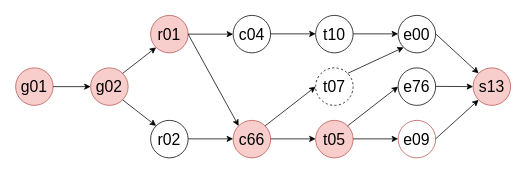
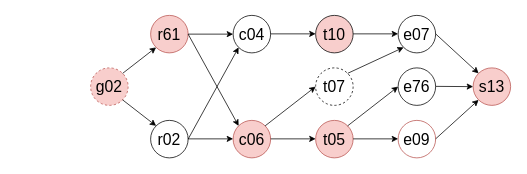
- <mxCell id="5" value="r01" style="ellipse;whiteSpace=wrap;html=1;aspect=fixed;strokeWidth=1;fontSize=21;perimeterSpacing=0;fillColor=#f8cecc;strokeColor=#b85450;" vertex="1" parent="1"><mxGeometry x="200" y="20" width="50" height="50" as="geometry" /></mxCell>
+ <mxCell id="5" value="r61" style="ellipse;whiteSpace=wrap;html=1;aspect=fixed;strokeWidth=1;fontSize=21;perimeterSpacing=0;fillColor=#f8cecc;strokeColor=#b85450;" vertex="1" parent="1"><mxGeometry x="200" y="20" width="50" height="50" as="geometry" /></mxCell>
- <mxCell id="15" value="t10" style="ellipse;whiteSpace=wrap;html=1;aspect=fixed;strokeWidth=1;fontSize=21;perimeterSpacing=0;" vertex="1" parent="1"><mxGeometry x="420" y="20" width="50" height="50" as="geometry" /></mxCell>
+ <mxCell id="15" value="t10" style="ellipse;whiteSpace=wrap;html=1;aspect=fixed;strokeWidth=1;fontSize=21;perimeterSpacing=0;fillColor=#f8cecc;" vertex="1" parent="1"><mxGeometry x="420" y="20" width="50" height="50" as="geometry" /></mxCell>
- <mxCell id="17" value="e00" style="ellipse;whiteSpace=wrap;html=1;aspect=fixed;strokeWidth=1;fontSize=21;perimeterSpacing=0;" vertex="1" parent="1"><mxGeometry x="530" y="20" width="50" height="50" as="geometry" /></mxCell>
+ <mxCell id="17" value="e07" style="ellipse;whiteSpace=wrap;html=1;aspect=fixed;strokeWidth=1;fontSize=21;perimeterSpacing=0;" vertex="1" parent="1"><mxGeometry x="530" y="20" width="50" height="50" as="geometry" /></mxCell>
- <mxCell id="2" value="g01" style="ellipse;whiteSpace=wrap;html=1;aspect=fixed;strokeWidth=1;fontSize=21;perimeterSpacing=0;fillColor=#f8cecc;strokeColor=#b85450;" vertex="1" parent="1"><mxGeometry x="20" y="90" width="50" height="50" as="geometry" /></mxCell>
- <mxCell id="4" value="" style="endArrow=classic;html=1;rounded=0;exitX=1;exitY=0.5;exitDx=0;exitDy=0;entryX=0;entryY=0.5;entryDx=0;entryDy=0;" edge="1" parent="1" source="2" target="3"><mxGeometry width="50" height="50" relative="1" as="geometry"><mxPoint x="130" y="190" as="sourcePoint" /><mxPoint x="180" y="140" as="targetPoint" /></mxGeometry></mxCell>
- <mxCell id="3" value="g02" style="ellipse;whiteSpace=wrap;html=1;aspect=fixed;strokeWidth=1;fontSize=21;perimeterSpacing=0;fillColor=#f8cecc;strokeColor=#b85450;" vertex="1" parent="1"><mxGeometry x="120" y="90" width="50" height="50" as="geometry" /></mxCell>
+ <mxCell id="3" value="g02" style="ellipse;whiteSpace=wrap;html=1;aspect=fixed;strokeWidth=1;fontSize=21;perimeterSpacing=0;fillColor=#f8cecc;strokeColor=#b85450;dashed=1;" vertex="1" parent="1"><mxGeometry x="120" y="90" width="50" height="50" as="geometry" /></mxCell>
+ <mxCell id="14" value="" style="endArrow=classic;html=1;rounded=0;exitX=1;exitY=0.5;exitDx=0;exitDy=0;entryX=0;entryY=1;entryDx=0;entryDy=0;" edge="1" parent="1" source="6" target="9"><mxGeometry width="50" height="50" relative="1" as="geometry"><mxPoint x="260" y="55" as="sourcePoint" /><mxPoint x="327" y="177" as="targetPoint" /></mxGeometry></mxCell>
- <mxCell id="10" value="c66" style="ellipse;whiteSpace=wrap;html=1;aspect=fixed;strokeWidth=1;fontSize=21;perimeterSpacing=0;fillColor=#f8cecc;strokeColor=#b85450;" vertex="1" parent="1"><mxGeometry x="310" y="160" width="50" height="50" as="geometry" /></mxCell>
+ <mxCell id="10" value="c06" style="ellipse;whiteSpace=wrap;html=1;aspect=fixed;strokeWidth=1;fontSize=21;perimeterSpacing=0;fillColor=#f8cecc;strokeColor=#b85450;" vertex="1" parent="1"><mxGeometry x="310" y="160" width="50" height="50" as="geometry" /></mxCell>
